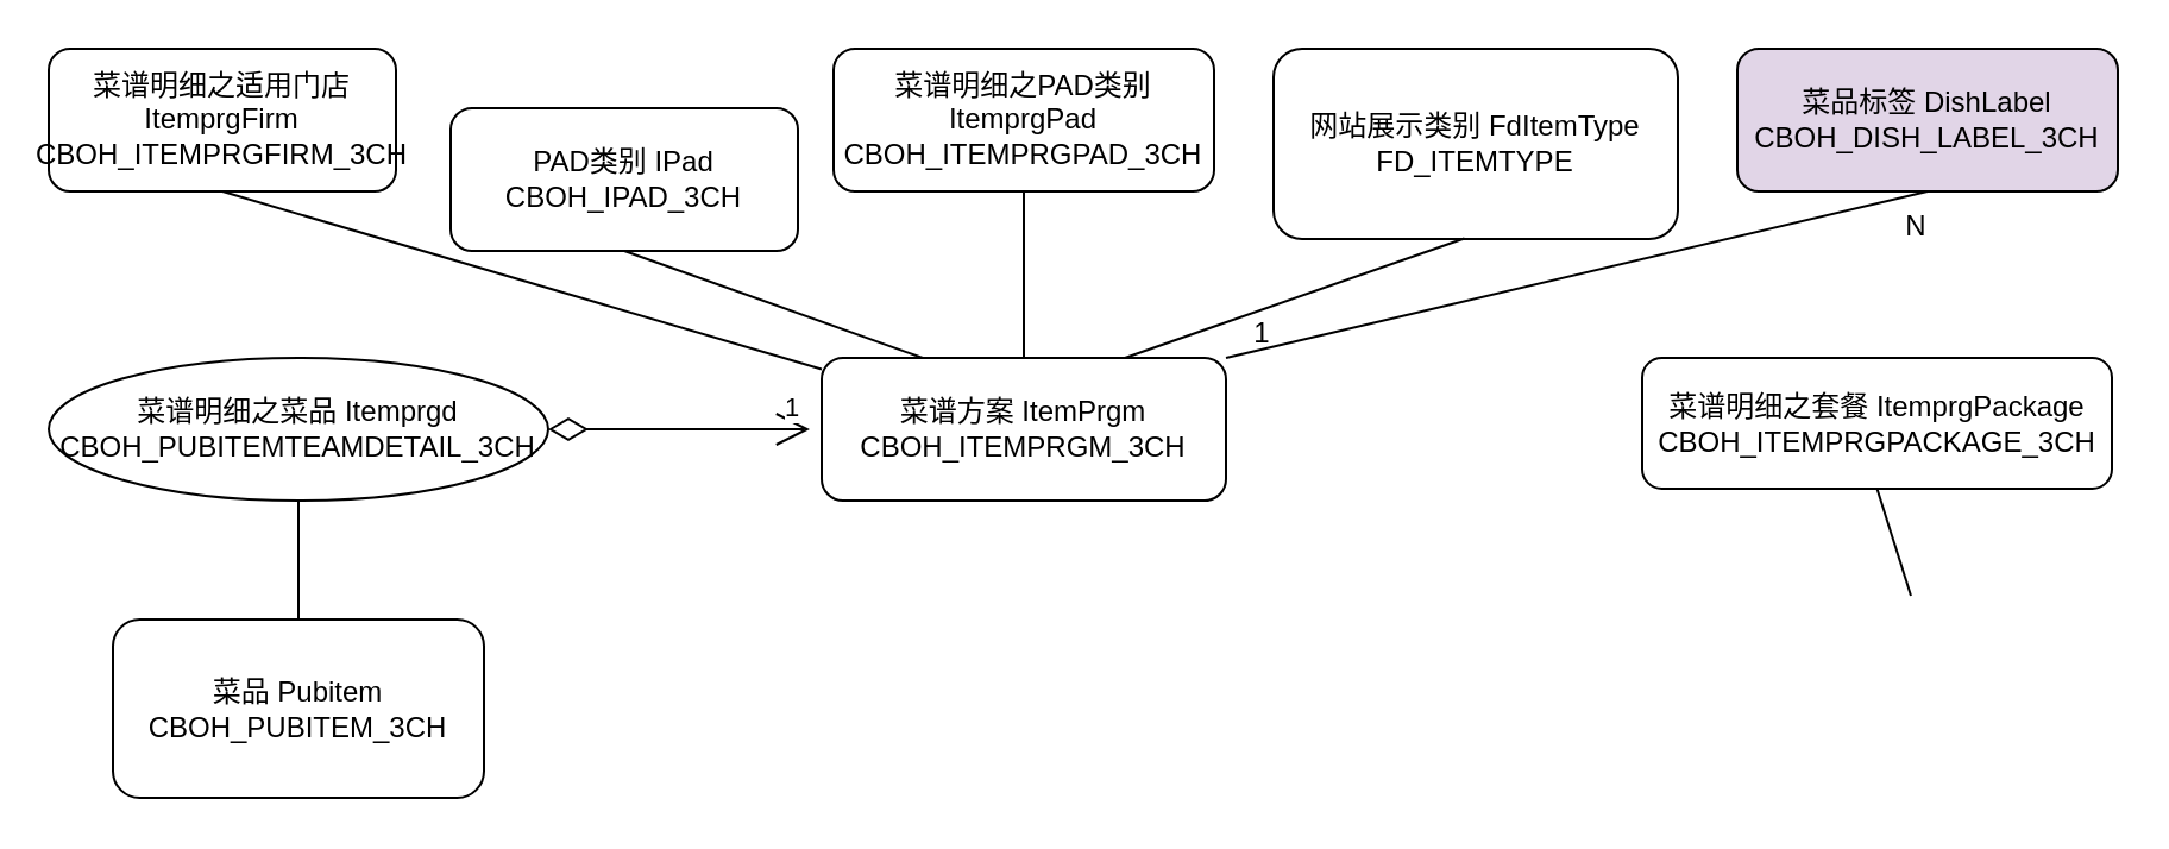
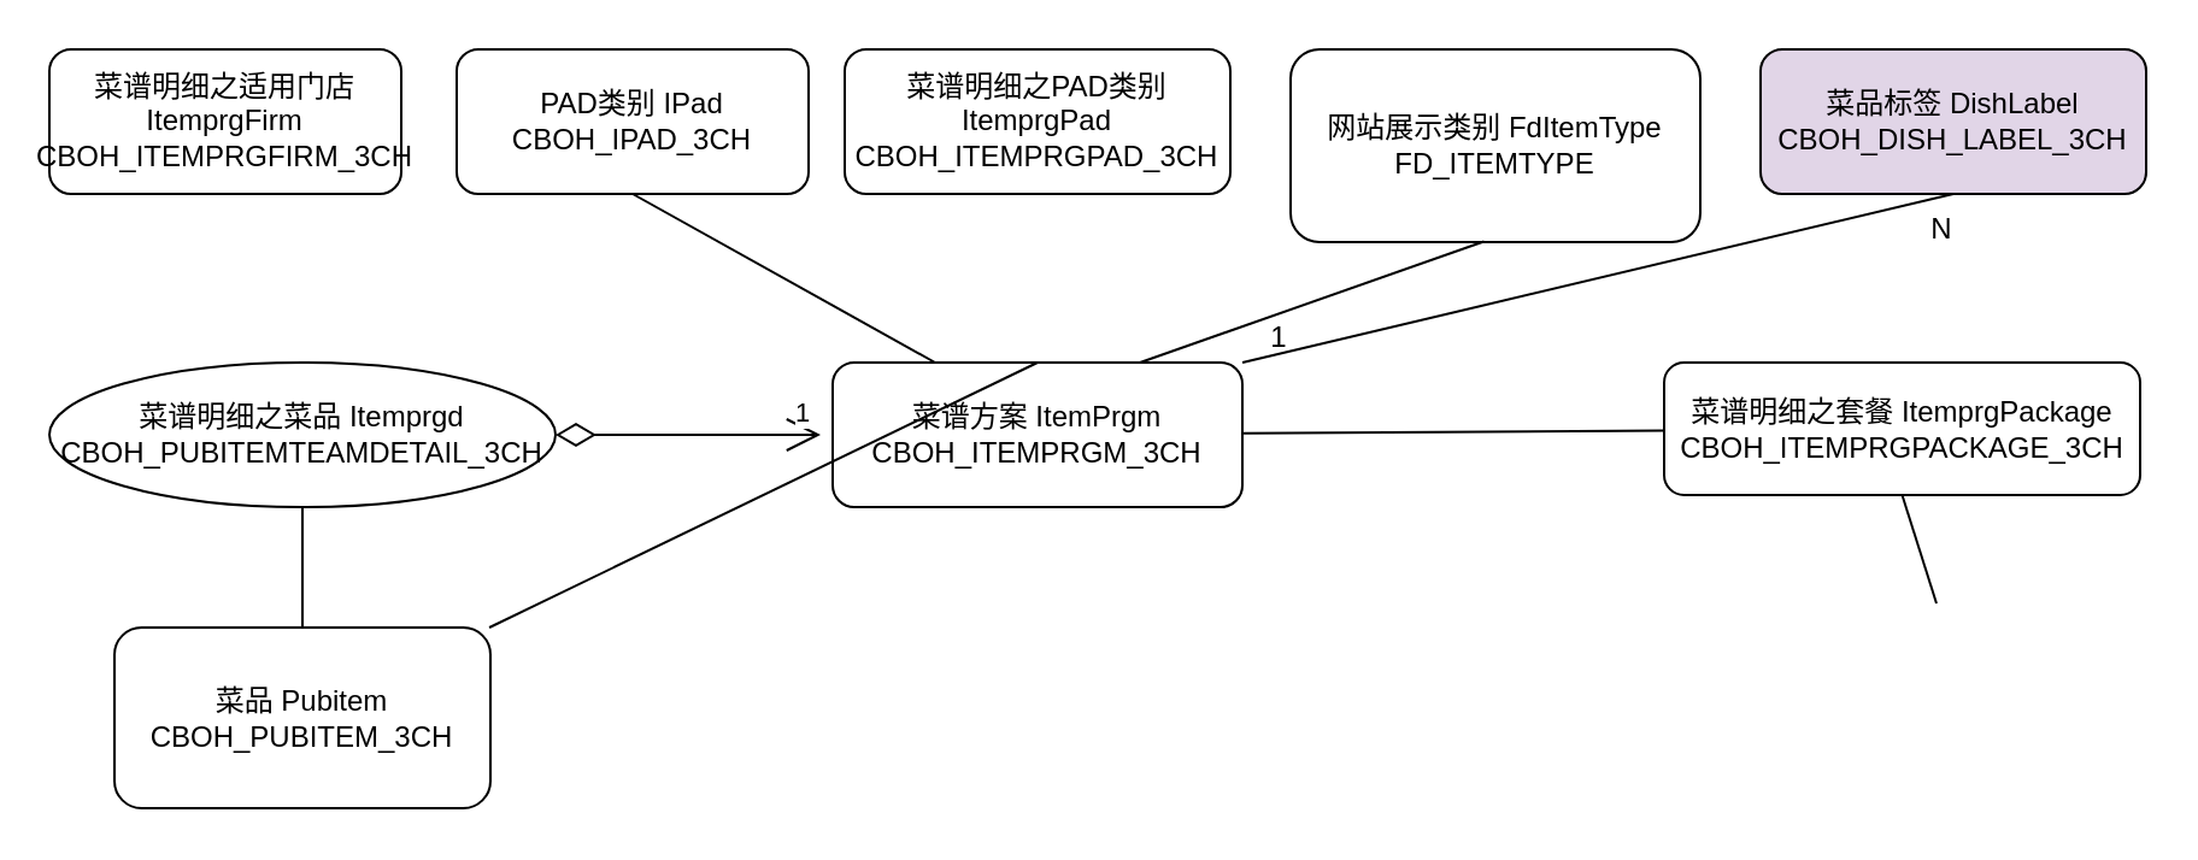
- <mxCell id="2" value="PAD类别 IPad&lt;br&gt;CBOH_IPAD_3CH" style="rounded=1;whiteSpace=wrap;html=1;" vertex="1" parent="1"><mxGeometry x="189" y="45" width="146" height="60" as="geometry" /></mxCell>
+ <mxCell id="2" value="PAD类别 IPad&lt;br&gt;CBOH_IPAD_3CH" style="rounded=1;whiteSpace=wrap;html=1;" vertex="1" parent="1"><mxGeometry x="189" y="20" width="146" height="60" as="geometry" /></mxCell>
- <mxCell id="7" value="" style="endArrow=none;html=1;exitX=0.5;exitY=0;exitDx=0;exitDy=0;entryX=0.5;entryY=1;entryDx=0;entryDy=0;" edge="1" parent="1" source="6" target="4"><mxGeometry width="50" height="50" relative="1" as="geometry"><mxPoint x="438.6" y="147" as="sourcePoint" /><mxPoint x="438.6" y="80" as="targetPoint" /></mxGeometry></mxCell>
+ <mxCell id="7" value="" style="endArrow=none;html=1;exitX=0.5;exitY=0;exitDx=0;exitDy=0;" edge="1" parent="1" source="6" target="5"><mxGeometry width="50" height="50" relative="1" as="geometry"><mxPoint x="438.6" y="147" as="sourcePoint" /><mxPoint x="438.6" y="80" as="targetPoint" /></mxGeometry></mxCell>
- <mxCell id="16" value="" style="endArrow=none;html=1;entryX=0.5;entryY=1;entryDx=0;entryDy=0;" edge="1" parent="1" source="6" target="3"><mxGeometry width="50" height="50" relative="1" as="geometry"><mxPoint x="390" y="200" as="sourcePoint" /><mxPoint x="440" y="150" as="targetPoint" /></mxGeometry></mxCell>
+ <mxCell id="16" value="" style="endArrow=none;html=1;" edge="1" parent="1" source="6" target="14"><mxGeometry width="50" height="50" relative="1" as="geometry"><mxPoint x="390" y="200" as="sourcePoint" /><mxPoint x="440" y="150" as="targetPoint" /></mxGeometry></mxCell>
